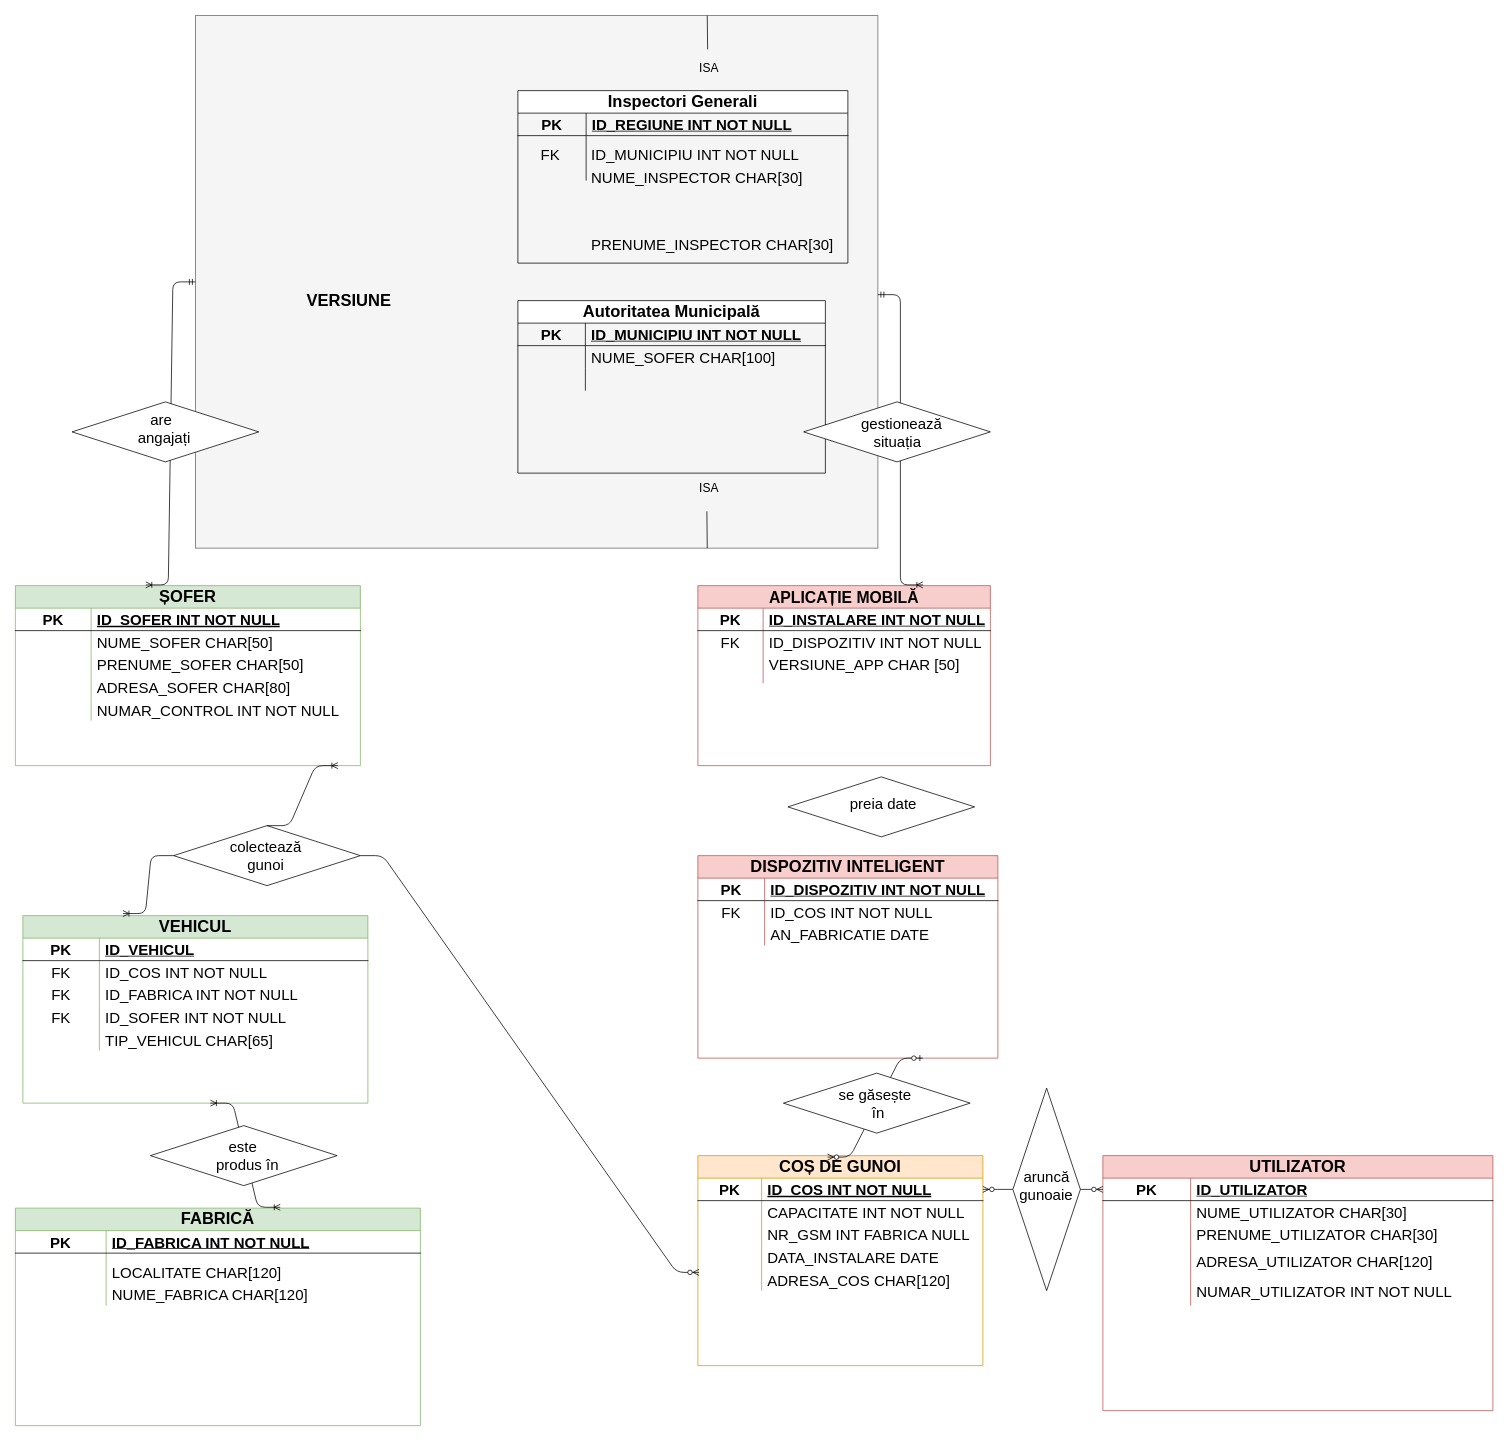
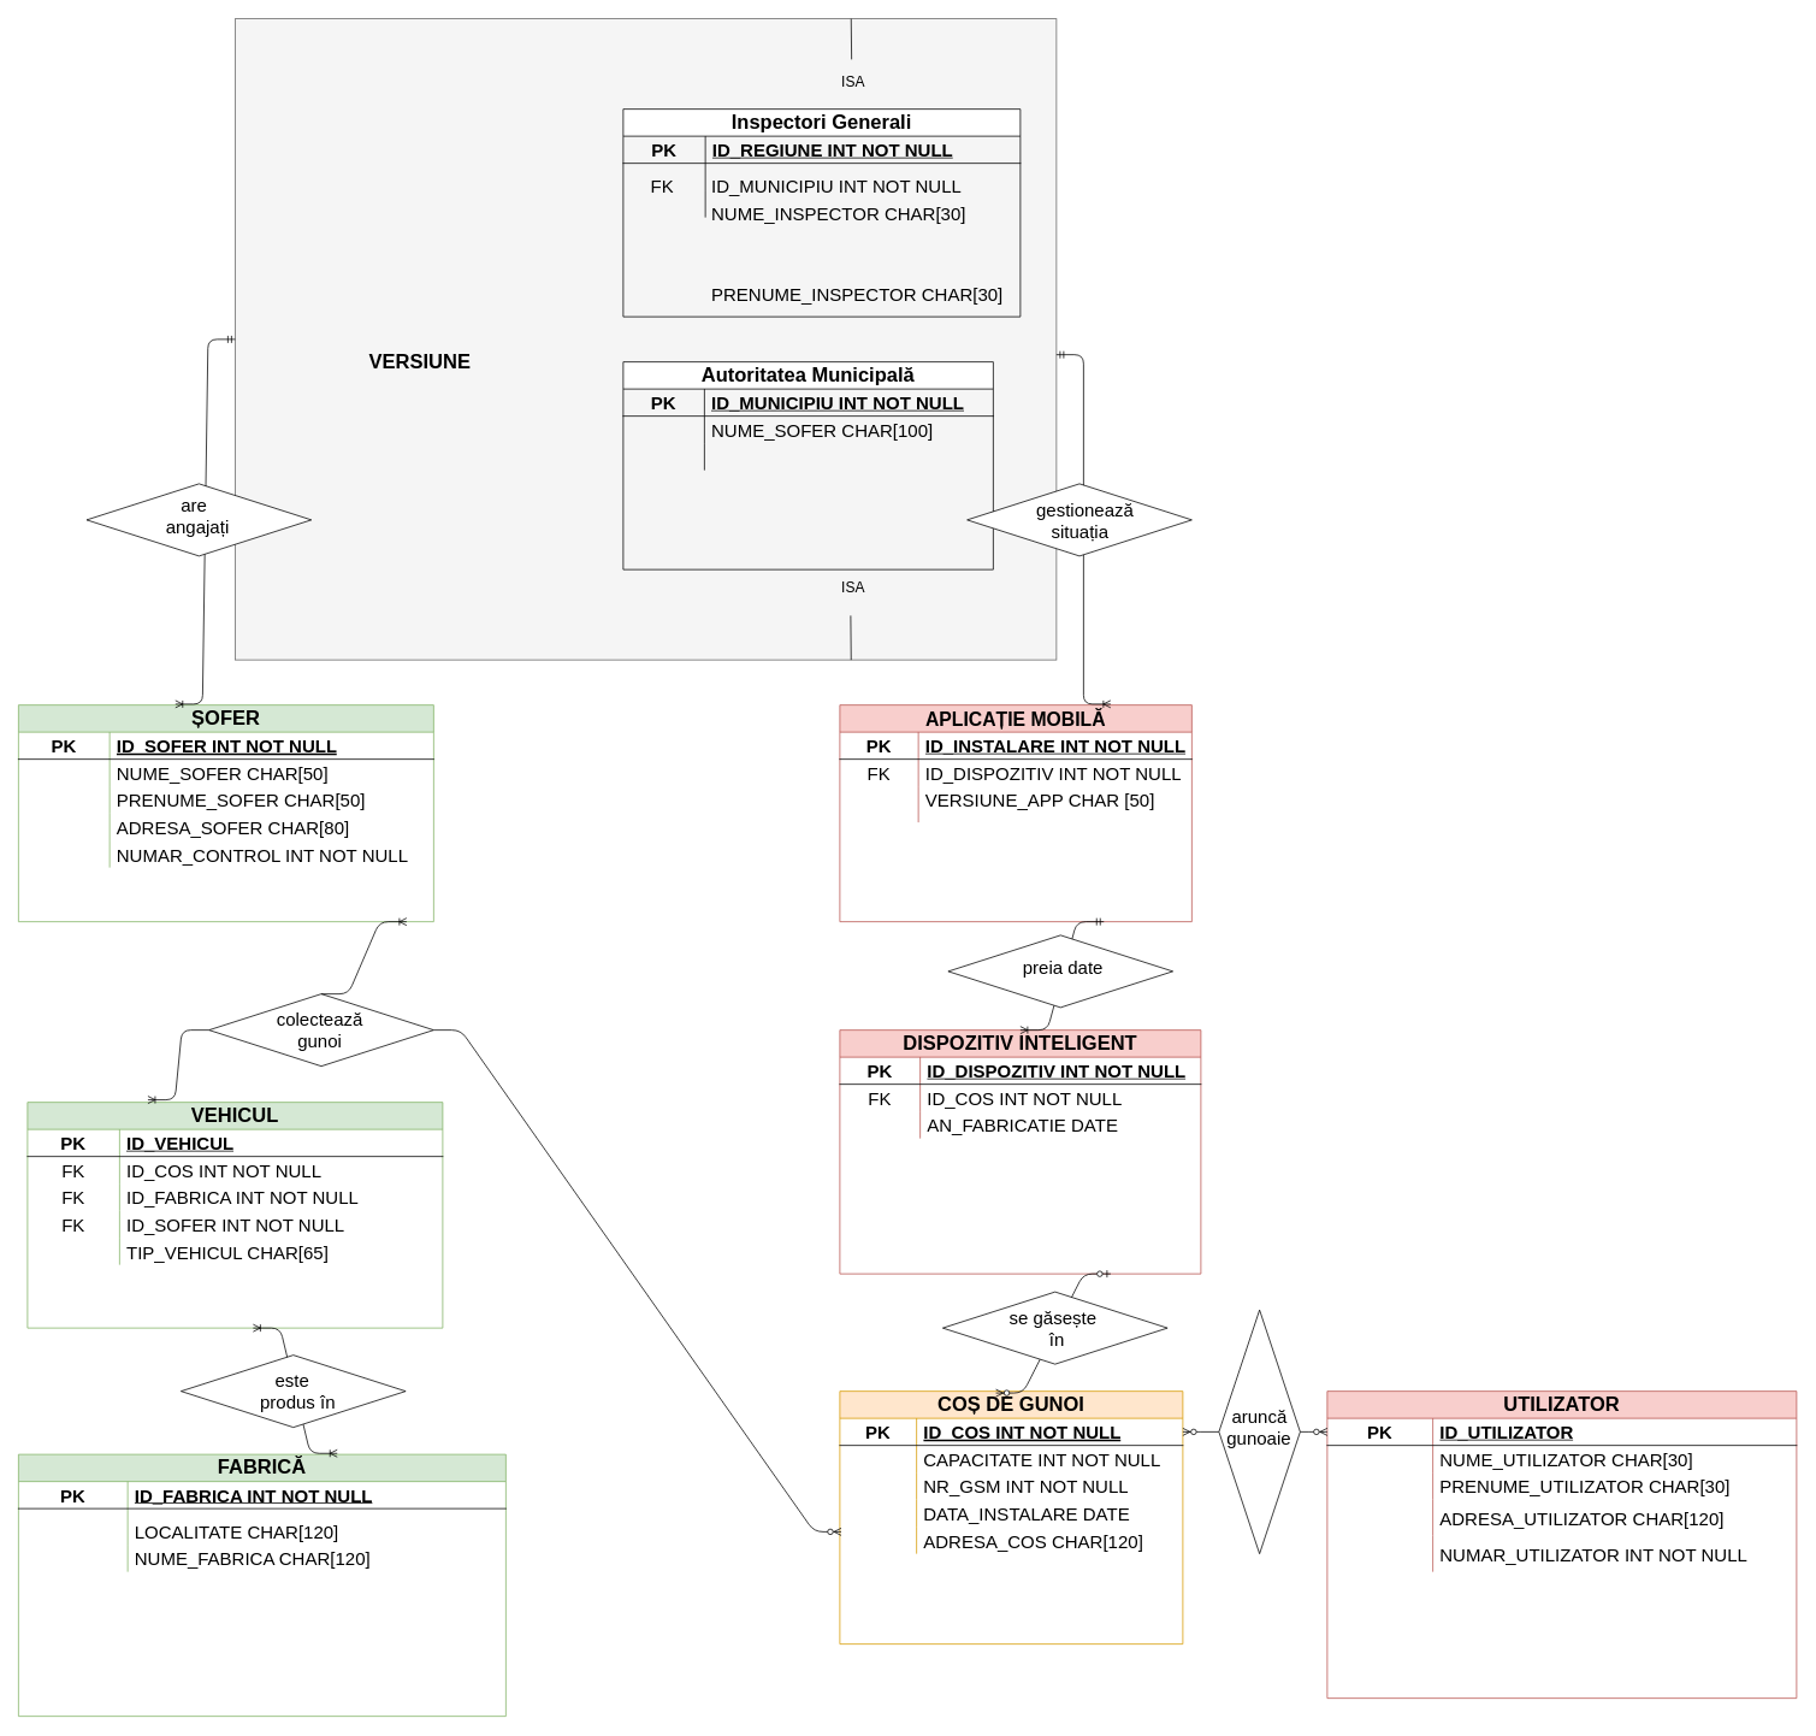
+ <mxCell id="127" value="" style="edgeStyle=entityRelationEdgeStyle;fontSize=12;html=1;endArrow=ERoneToMany;startArrow=ERmandOne;strokeColor=#000000;entryX=0.5;entryY=0;entryDx=0;entryDy=0;exitX=0.75;exitY=1;exitDx=0;exitDy=0;" parent="1" source="86" target="34" edge="1"><mxGeometry width="100" height="100" relative="1" as="geometry"><mxPoint x="1270" y="1140" as="sourcePoint" /><mxPoint x="80" y="1090" as="targetPoint" /></mxGeometry></mxCell>
- <mxCell id="11" value="&lt;font style=&quot;font-size: 20px&quot;&gt;NR_GSM INT FABRICA NULL&lt;/font&gt;" style="shape=partialRectangle;html=1;whiteSpace=wrap;connectable=0;fillColor=none;top=0;left=0;bottom=0;right=0;align=left;spacingLeft=6;overflow=hidden;" parent="9" vertex="1"><mxGeometry x="85" width="295" height="30" as="geometry" /></mxCell>
+ <mxCell id="11" value="&lt;font style=&quot;font-size: 20px&quot;&gt;NR_GSM INT NOT NULL&lt;/font&gt;" style="shape=partialRectangle;html=1;whiteSpace=wrap;connectable=0;fillColor=none;top=0;left=0;bottom=0;right=0;align=left;spacingLeft=6;overflow=hidden;" parent="9" vertex="1"><mxGeometry x="85" width="295" height="30" as="geometry" /></mxCell>
